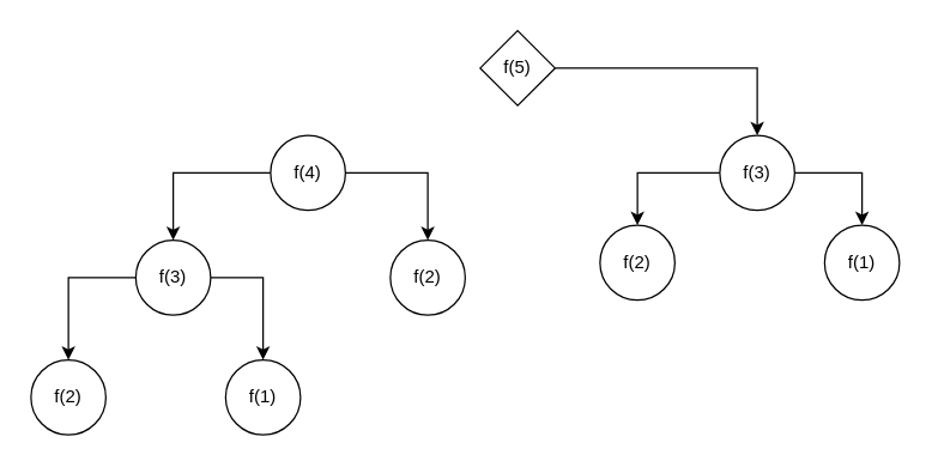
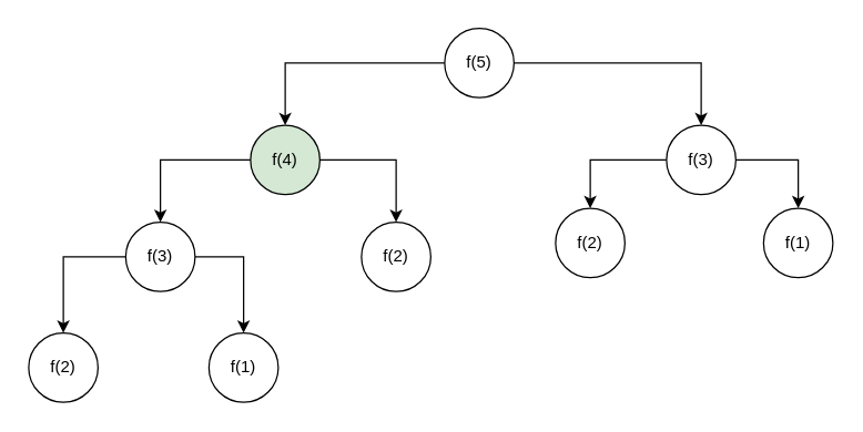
+ <mxCell id="2" value="" style="edgeStyle=orthogonalEdgeStyle;rounded=0;orthogonalLoop=1;jettySize=auto;html=1;" edge="1" parent="1" source="4" target="7"><mxGeometry relative="1" as="geometry" /></mxCell>
- <mxCell id="4" value="f(5)" style="rhombus;whiteSpace=wrap;html=1;aspect=fixed;" vertex="1" parent="1"><mxGeometry x="320" y="20" width="50" height="50" as="geometry" /></mxCell>
+ <mxCell id="4" value="f(5)" style="ellipse;whiteSpace=wrap;html=1;aspect=fixed;" vertex="1" parent="1"><mxGeometry x="320" y="20" width="50" height="50" as="geometry" /></mxCell>
- <mxCell id="7" value="f(4)" style="ellipse;whiteSpace=wrap;html=1;aspect=fixed;" vertex="1" parent="1"><mxGeometry x="180" y="90" width="50" height="50" as="geometry" /></mxCell>
+ <mxCell id="7" value="f(4)" style="ellipse;whiteSpace=wrap;html=1;aspect=fixed;fillColor=#d5e8d4;" vertex="1" parent="1"><mxGeometry x="180" y="90" width="50" height="50" as="geometry" /></mxCell>
